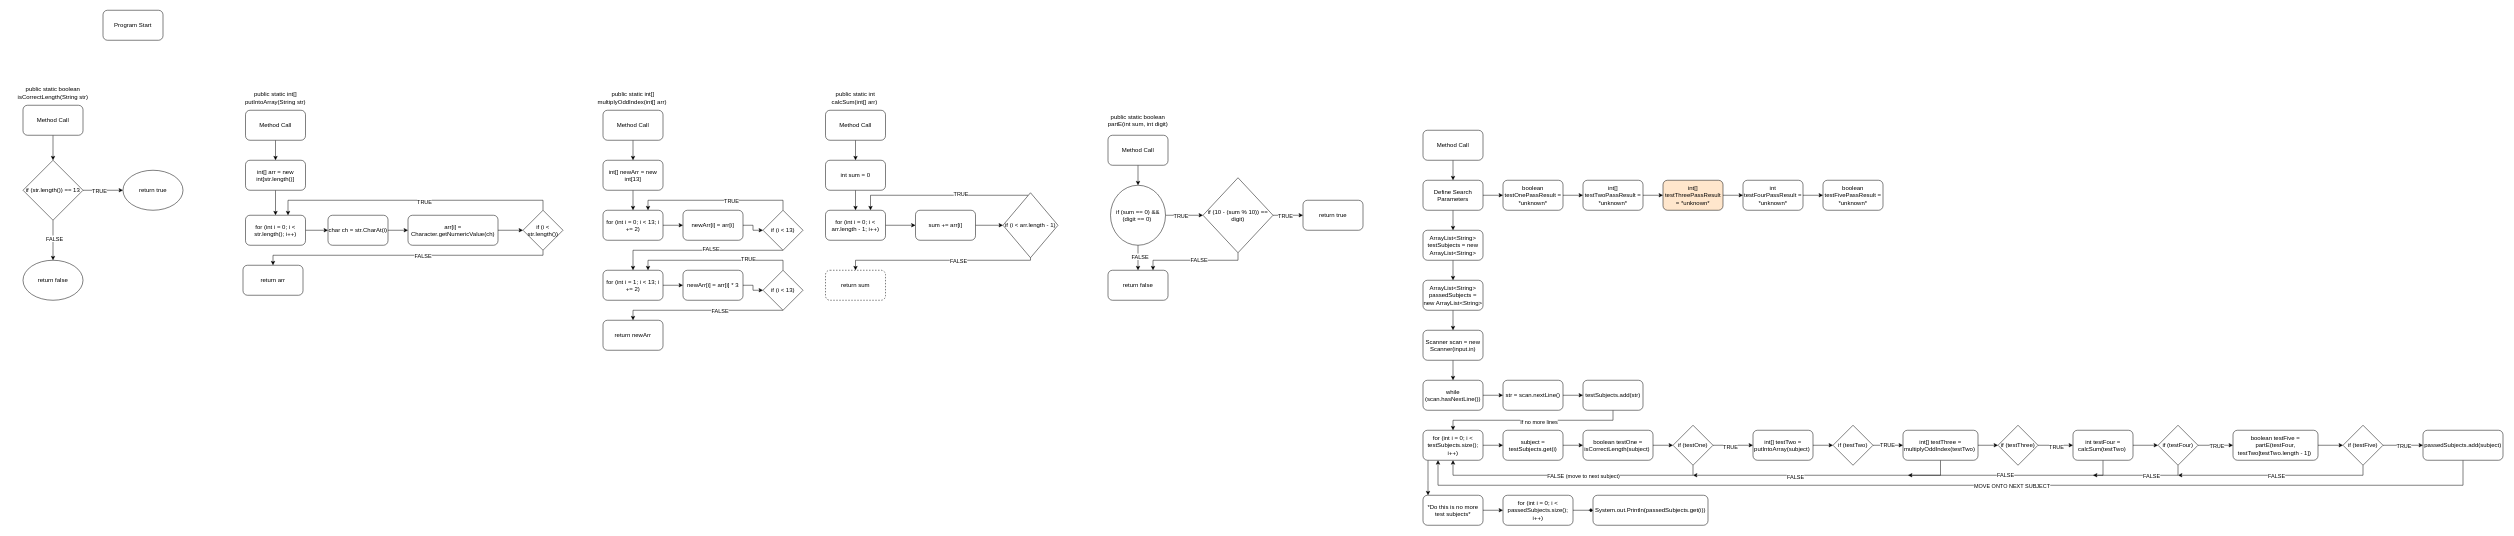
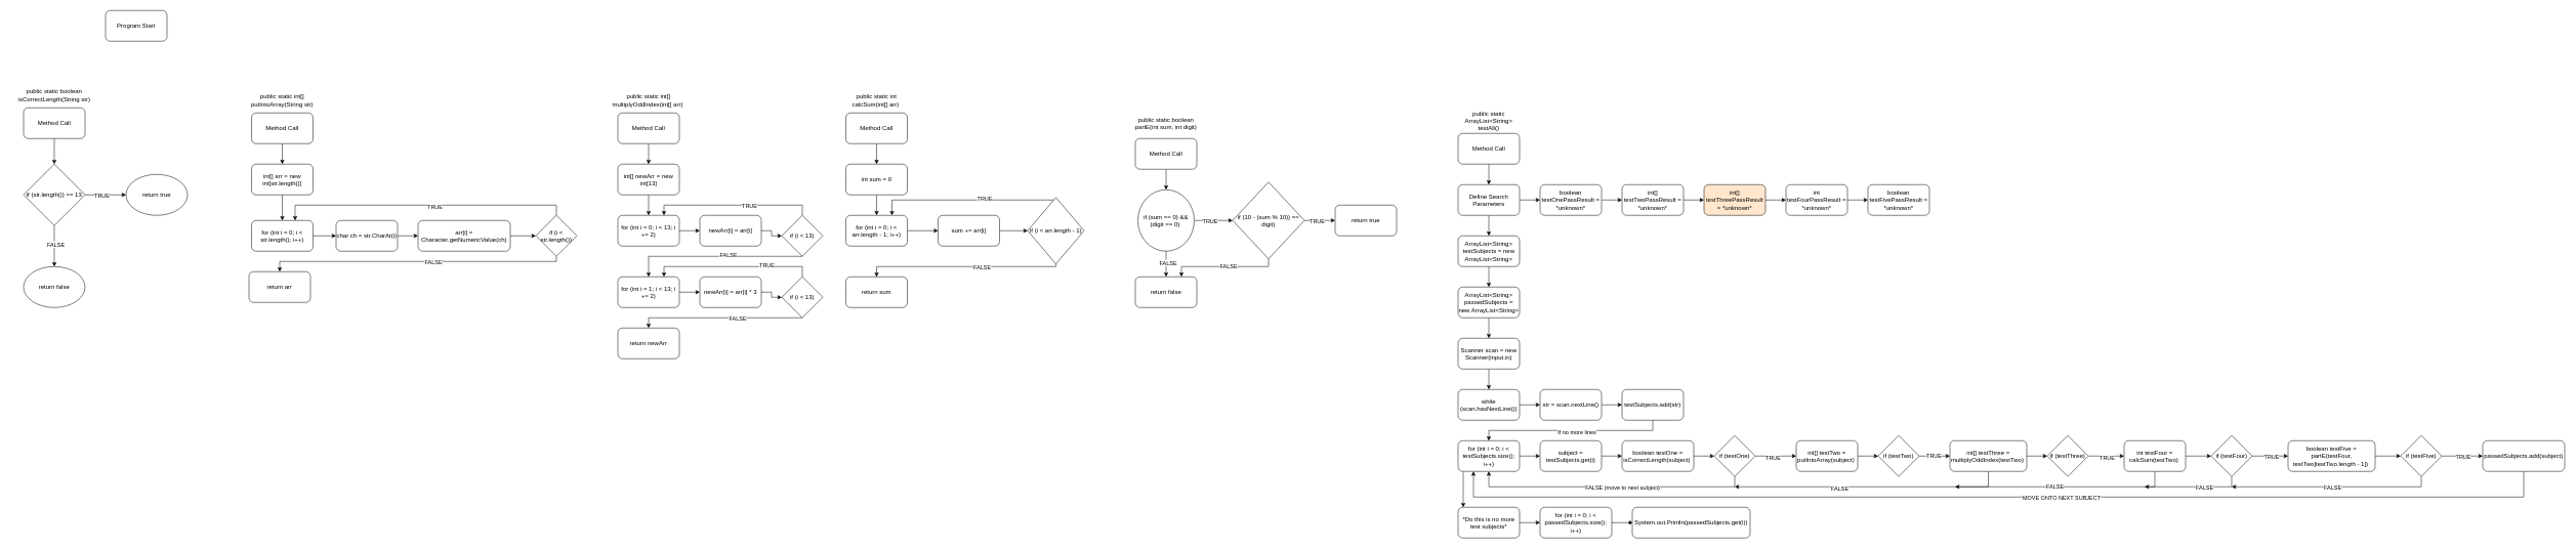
+ <mxCell id="86" value="public static ArrayList&amp;lt;String&amp;gt; testAll()" style="text;html=1;strokeColor=none;fillColor=none;align=center;verticalAlign=middle;whiteSpace=wrap;rounded=0;" vertex="1" parent="1"><mxGeometry x="2845" y="220" width="120" height="30" as="geometry" /></mxCell>
- <mxCell id="68" value="return sum" style="rounded=1;whiteSpace=wrap;html=1;dashed=1;" vertex="1" parent="1"><mxGeometry x="1650" y="540" width="120" height="60" as="geometry" /></mxCell>
+ <mxCell id="68" value="return sum" style="rounded=1;whiteSpace=wrap;html=1;" vertex="1" parent="1"><mxGeometry x="1650" y="540" width="120" height="60" as="geometry" /></mxCell>
